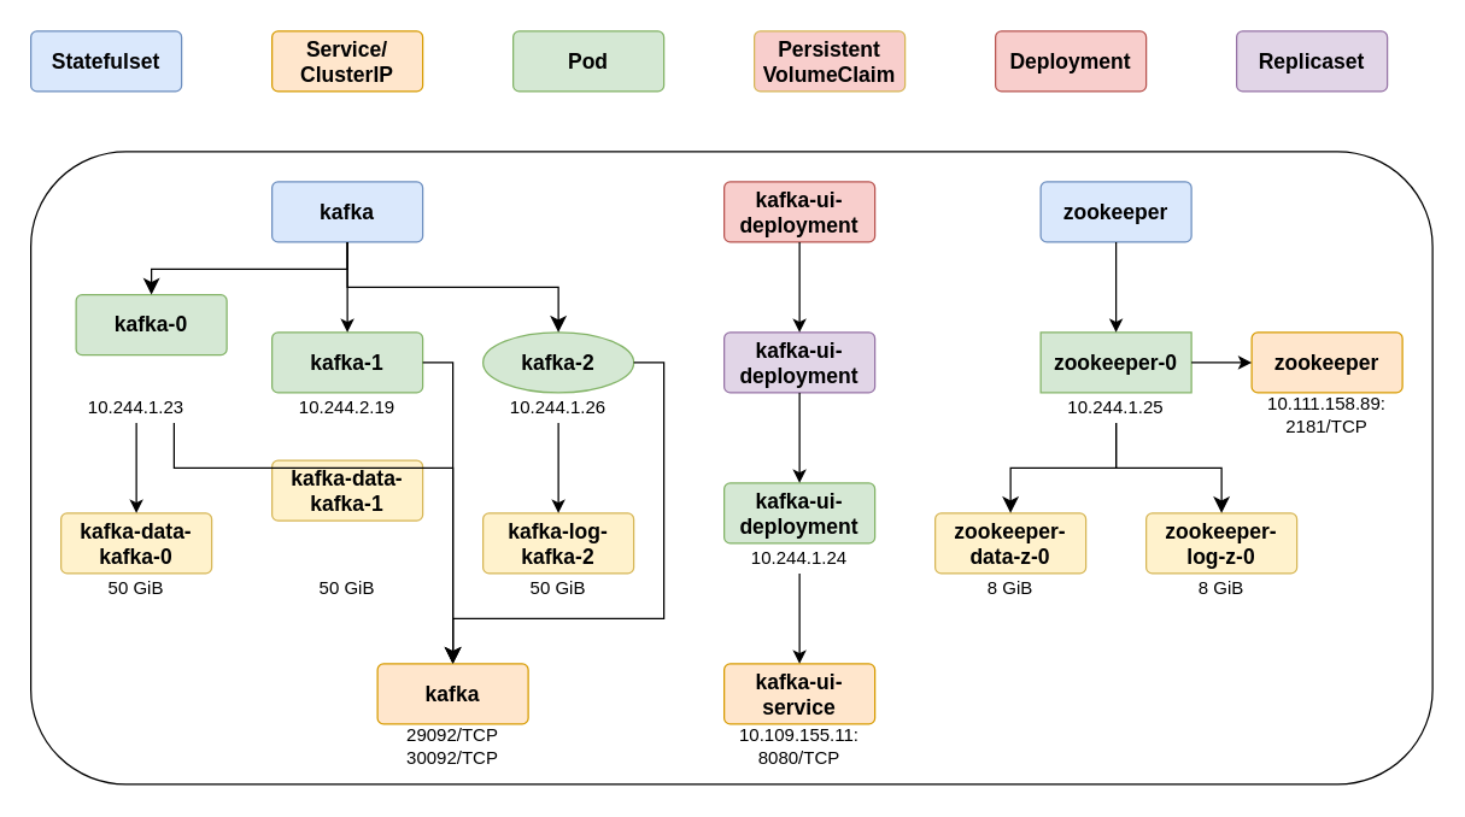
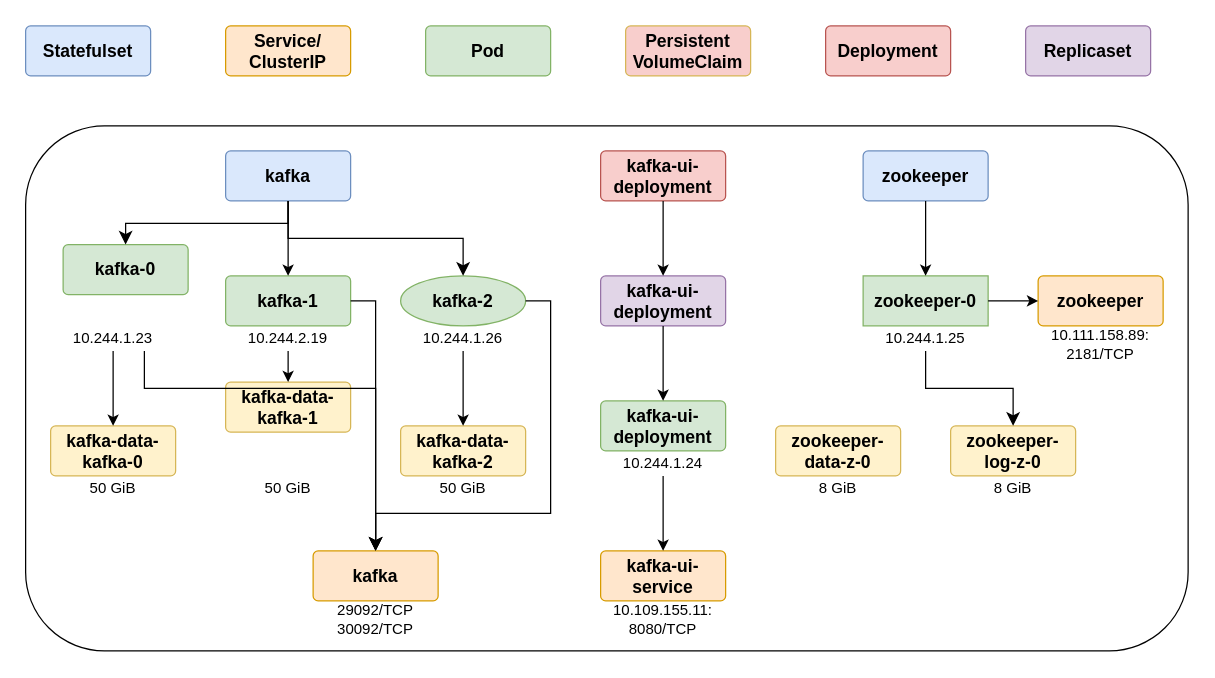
+ <mxCell id="21" value="" style="endArrow=classic;html=1;rounded=0;entryX=0.5;entryY=0;entryDx=0;entryDy=0;exitX=0.5;exitY=1;exitDx=0;exitDy=0;" parent="1" source="11" target="19" edge="1"><mxGeometry width="50" height="50" relative="1" as="geometry"><mxPoint x="150" y="250" as="sourcePoint" /><mxPoint x="190" y="250" as="targetPoint" /></mxGeometry></mxCell>
- <mxCell id="50" value="" style="edgeStyle=elbowEdgeStyle;elbow=vertical;endArrow=classic;html=1;curved=0;rounded=0;endSize=8;startSize=8;exitX=0.5;exitY=1;exitDx=0;exitDy=0;entryX=0.5;entryY=0;entryDx=0;entryDy=0;" edge="1" parent="1" source="44" target="46"><mxGeometry width="50" height="50" relative="1" as="geometry"><mxPoint x="870" y="250" as="sourcePoint" /><mxPoint x="730" y="310" as="targetPoint" /></mxGeometry></mxCell>
- <mxCell id="20" value="&lt;b style=&quot;font-size: 14px;&quot;&gt;kafka-log-kafka-2&lt;/b&gt;" style="rounded=1;arcSize=10;whiteSpace=wrap;html=1;align=center;fillColor=#fff2cc;strokeColor=#d6b656;" parent="1" vertex="1"><mxGeometry x="320" y="340" width="100" height="40" as="geometry" /></mxCell>
+ <mxCell id="20" value="&lt;b style=&quot;font-size: 14px;&quot;&gt;kafka-data-kafka-2&lt;/b&gt;" style="rounded=1;arcSize=10;whiteSpace=wrap;html=1;align=center;fillColor=#fff2cc;strokeColor=#d6b656;" parent="1" vertex="1"><mxGeometry x="320" y="340" width="100" height="40" as="geometry" /></mxCell>
